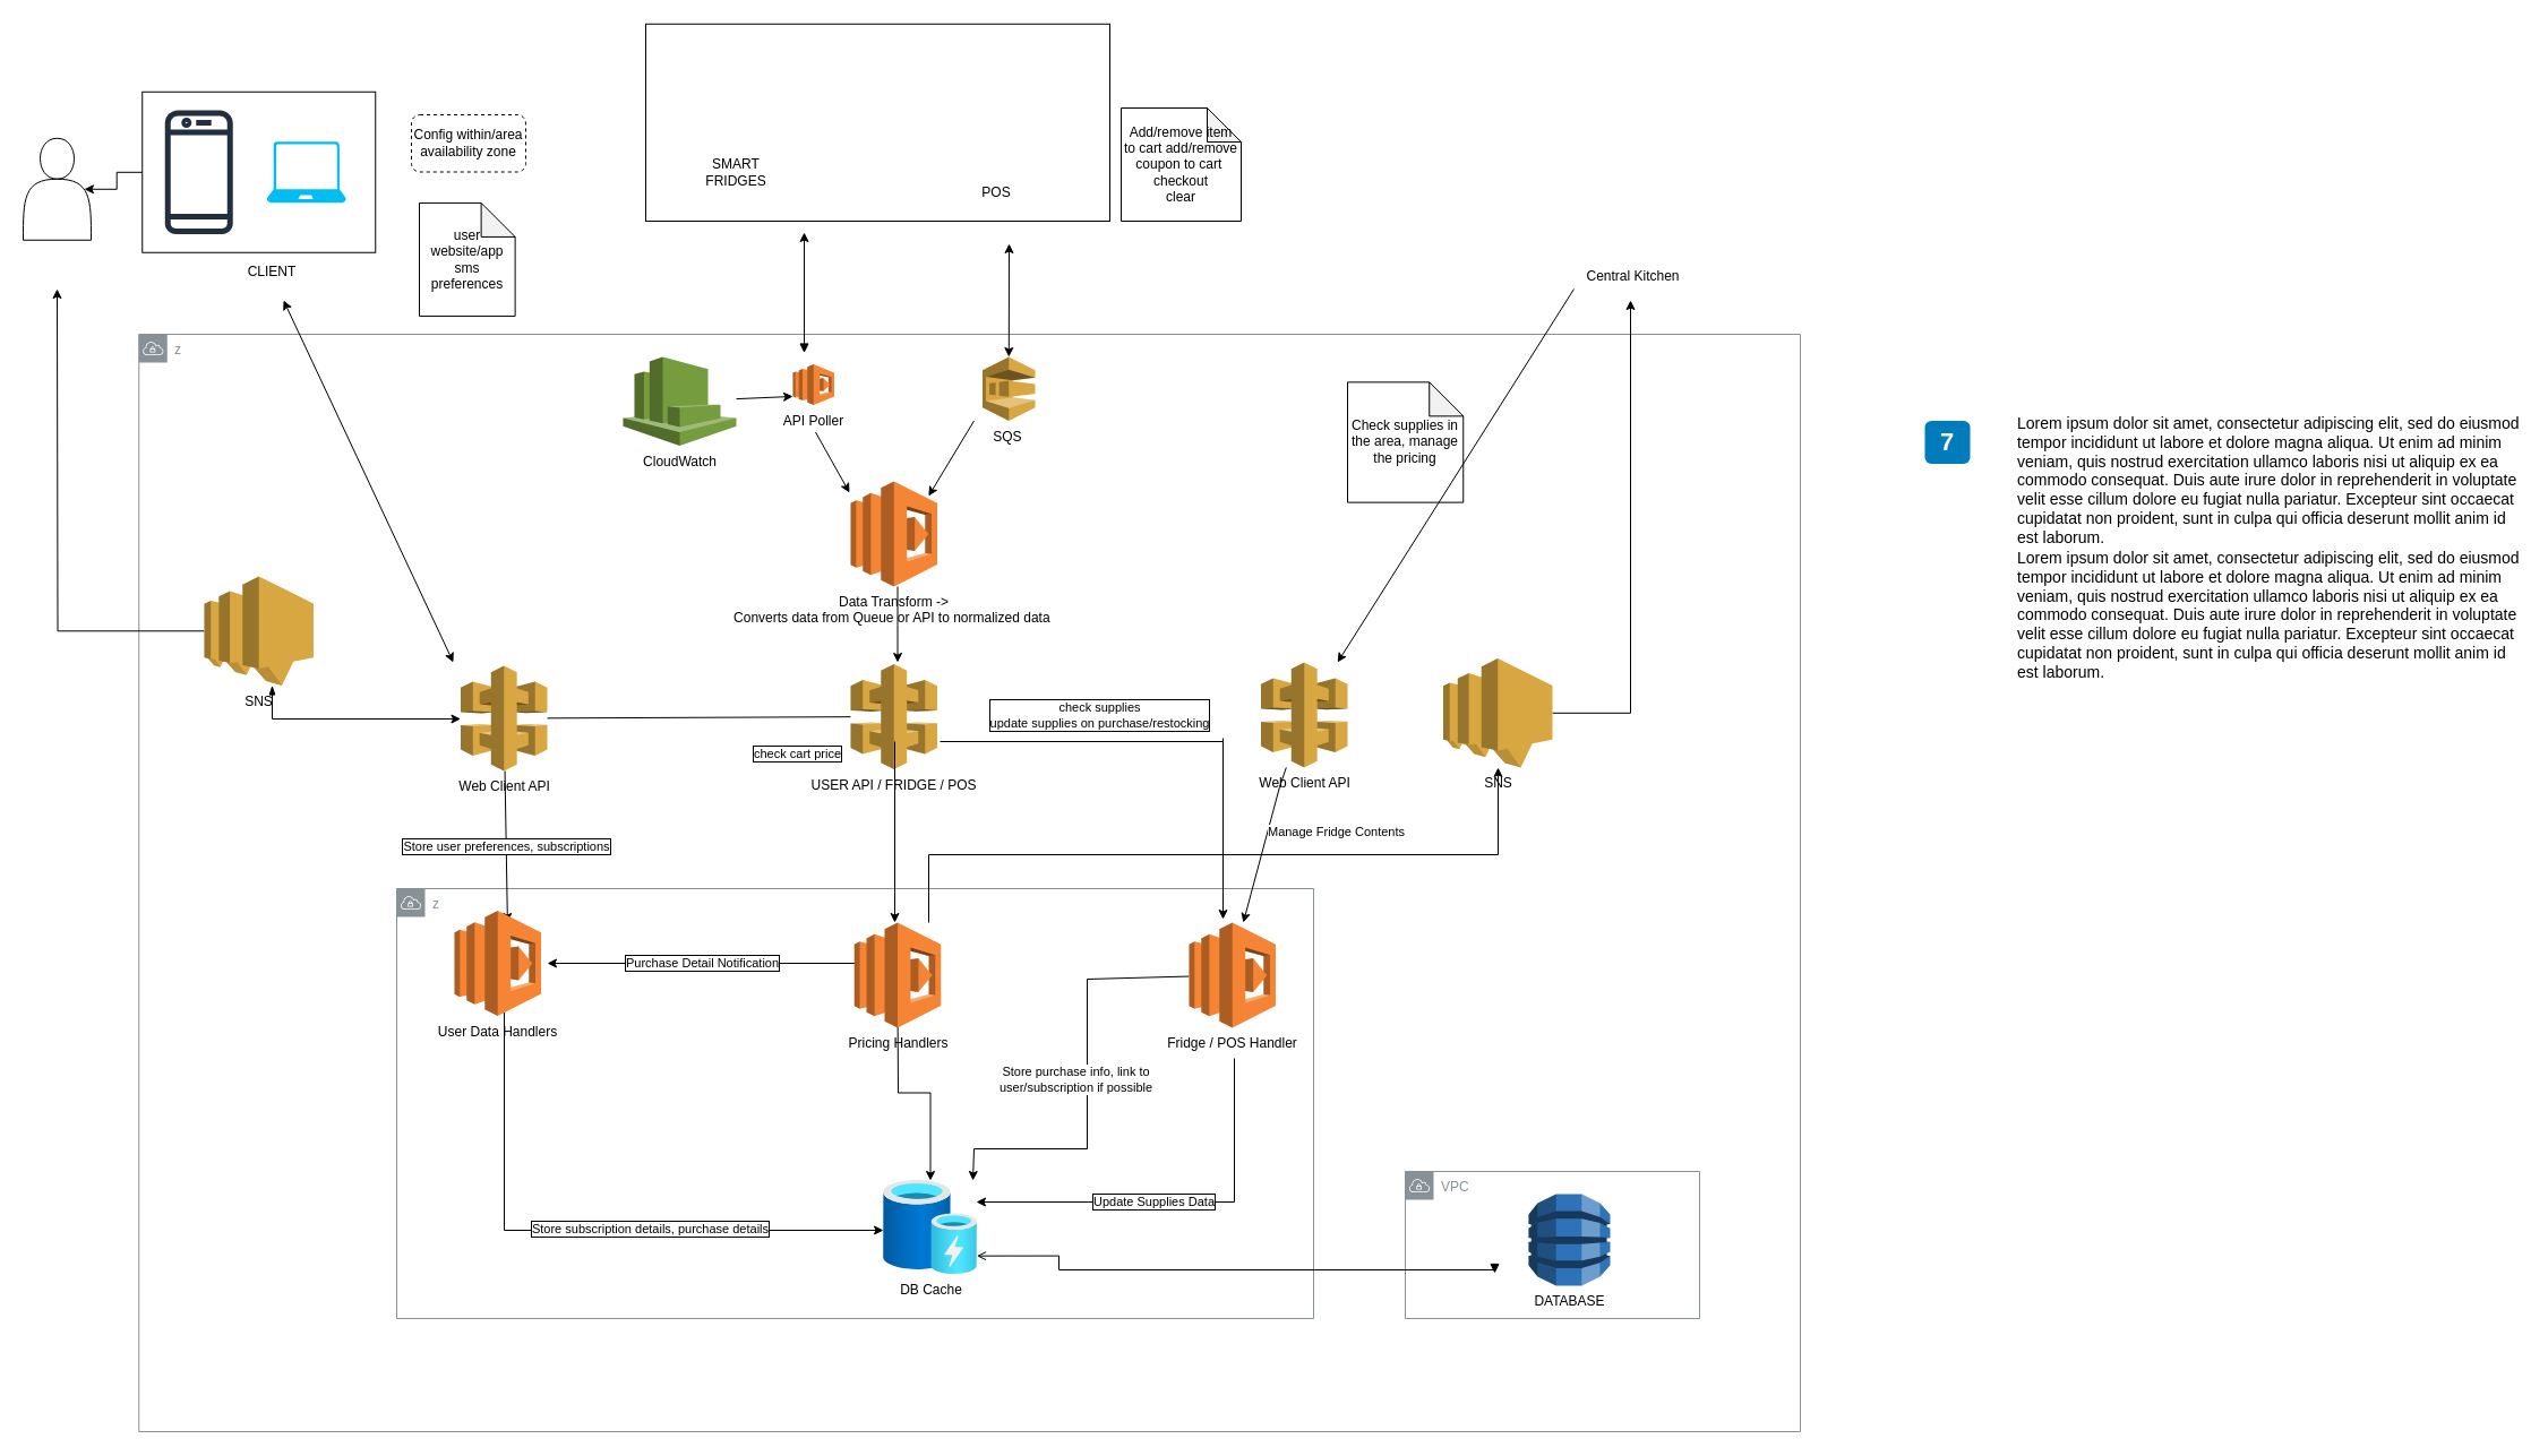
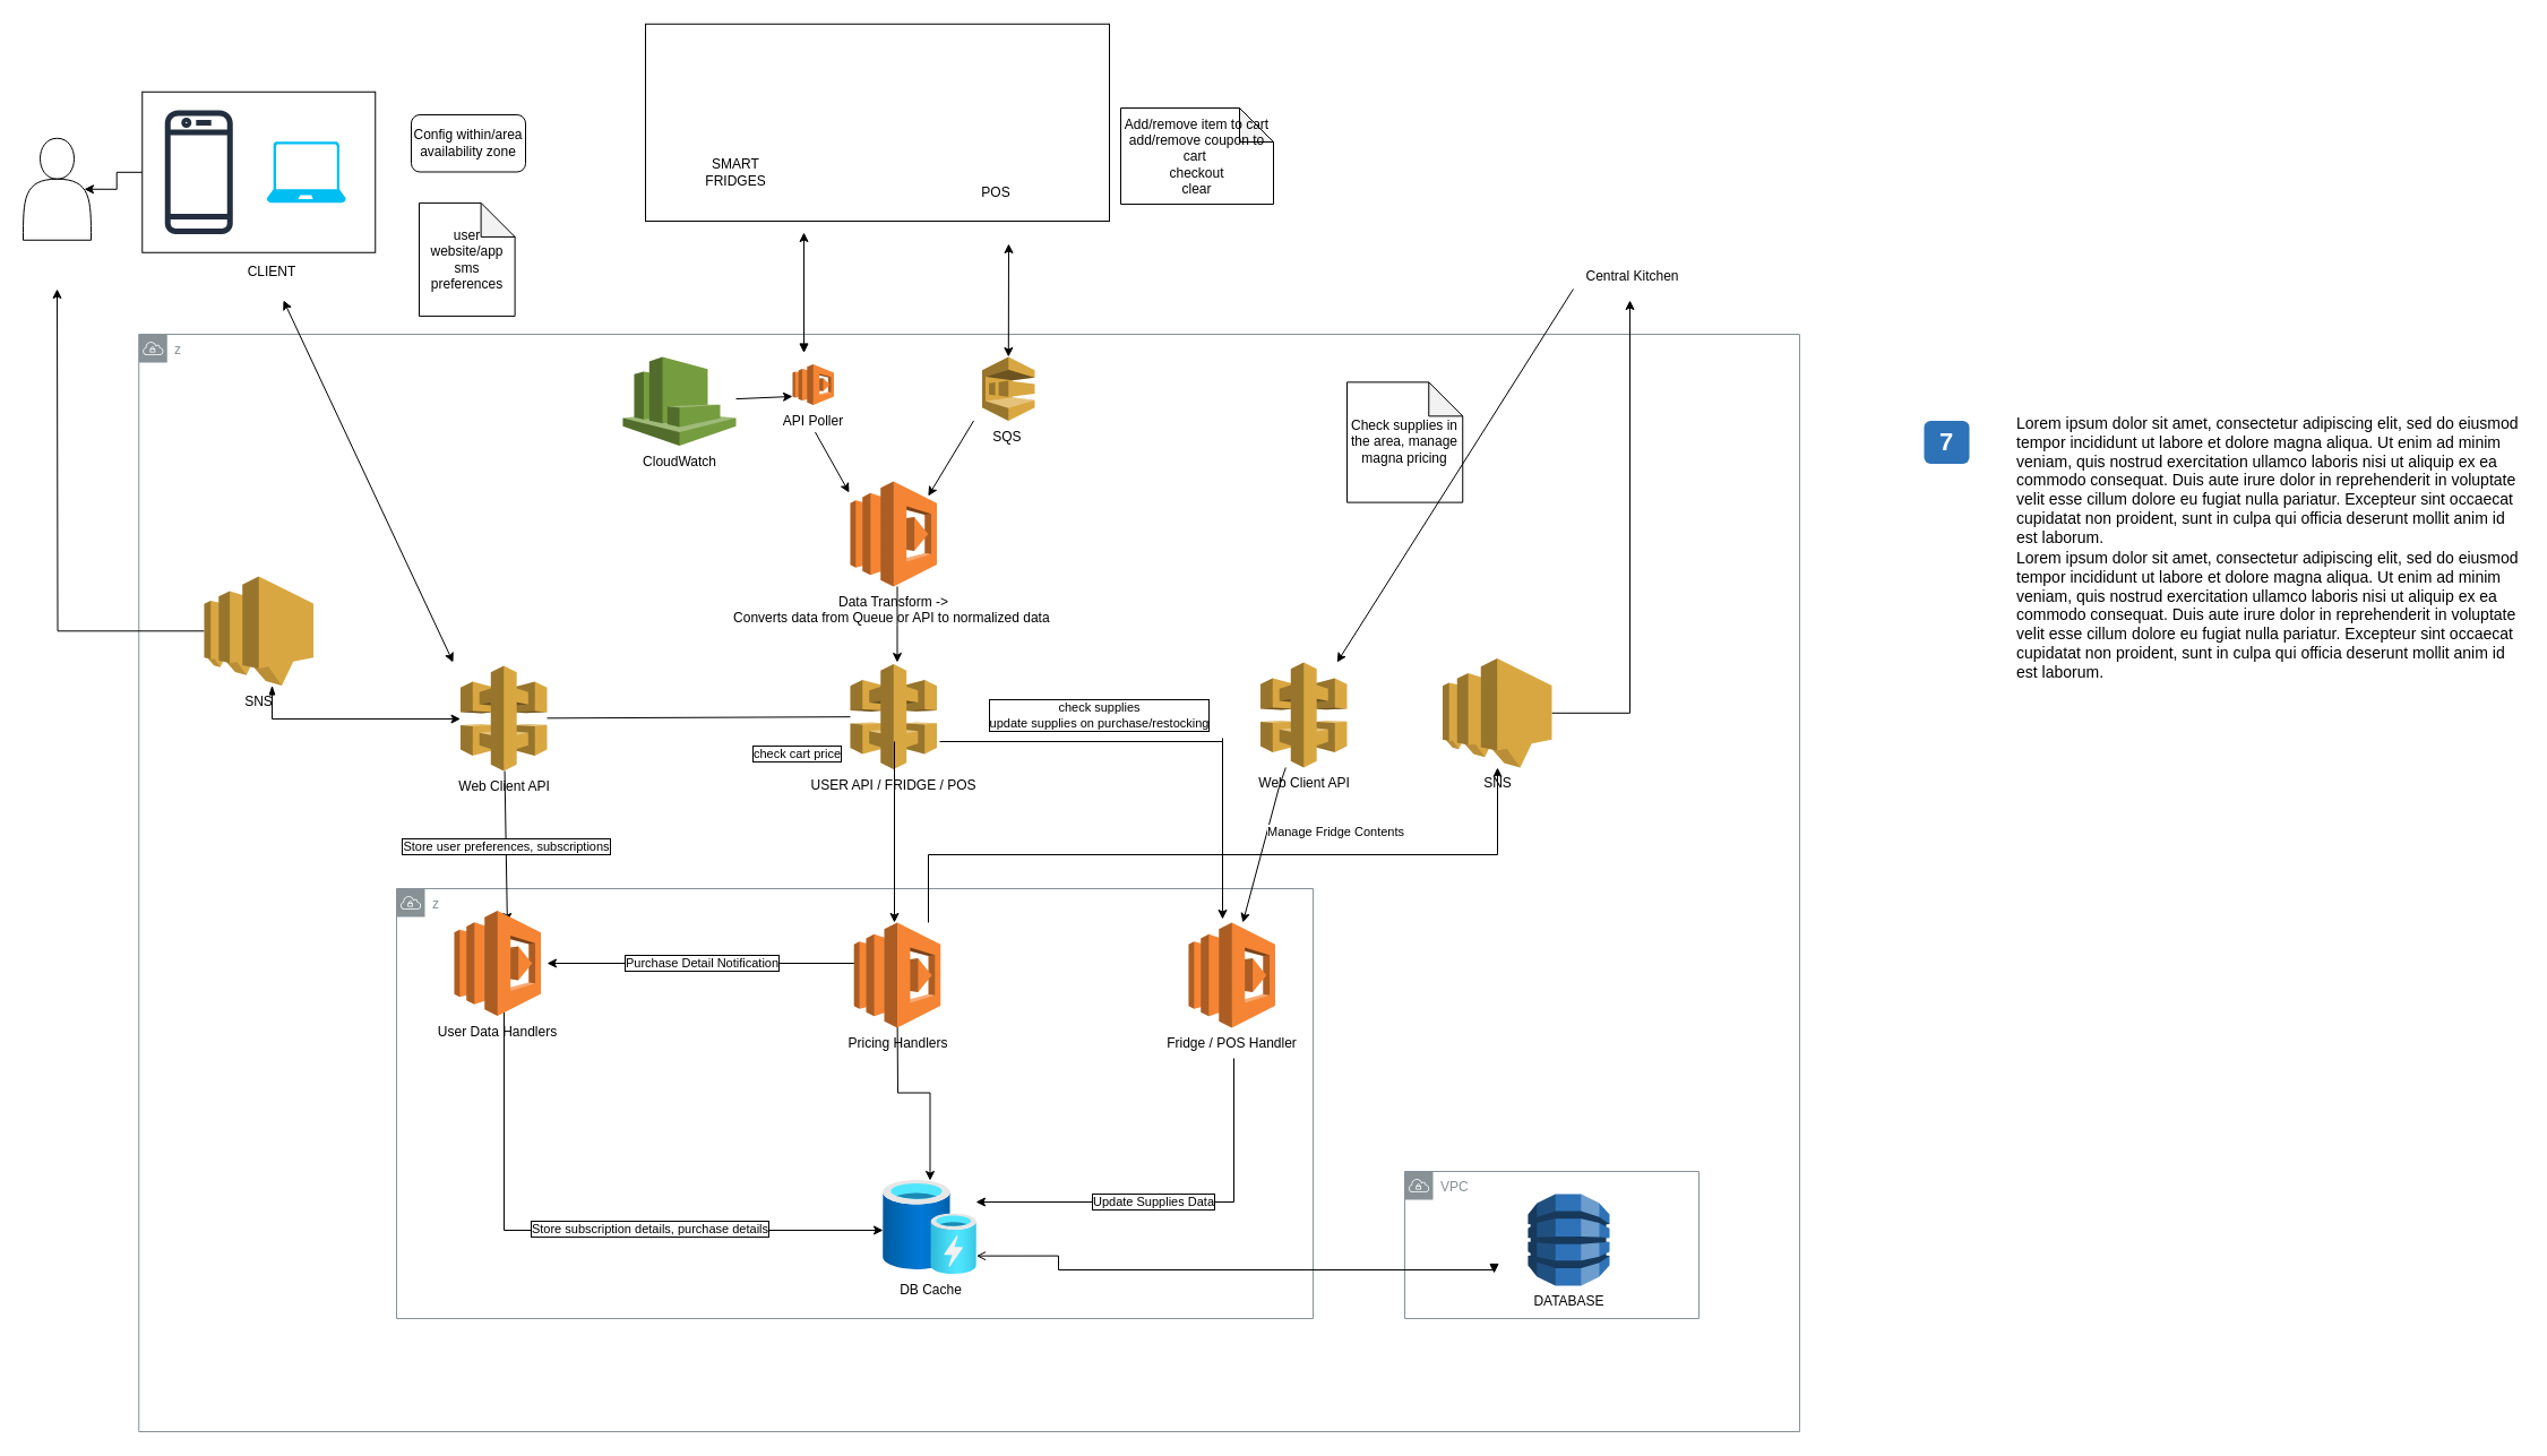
- <mxCell id="31" value="Config within/area availability zone" style="rounded=1;whiteSpace=wrap;html=1;dashed=1;" parent="1" vertex="1"><mxGeometry x="363" y="101" width="101" height="50.5" as="geometry" /></mxCell>
+ <mxCell id="31" value="Config within/area availability zone" style="rounded=1;whiteSpace=wrap;html=1;" parent="1" vertex="1"><mxGeometry x="363" y="101" width="101" height="50.5" as="geometry" /></mxCell>
- <mxCell id="27" value="Add/remove item to cart add/remove coupon to cart&amp;nbsp;&lt;br&gt;checkout&lt;br&gt;clear" style="shape=note;whiteSpace=wrap;html=1;backgroundOutline=1;darkOpacity=0.05;" parent="1" vertex="1"><mxGeometry x="990" y="95" width="106" height="100" as="geometry" /></mxCell>
+ <mxCell id="27" value="Add/remove item to cart add/remove coupon to cart&amp;nbsp;&lt;br&gt;checkout&lt;br&gt;clear" style="shape=note;whiteSpace=wrap;html=1;backgroundOutline=1;darkOpacity=0.05;" parent="1" vertex="1"><mxGeometry x="990" y="95" width="135" height="85" as="geometry" /></mxCell>
- <mxCell id="26" value="Check supplies in the area, manage the pricing" style="shape=note;whiteSpace=wrap;html=1;backgroundOutline=1;darkOpacity=0.05;" parent="1" vertex="1"><mxGeometry x="1190" y="337.37" width="102.25" height="106.25" as="geometry" /></mxCell>
+ <mxCell id="26" value="Check supplies in the area, manage magna pricing" style="shape=note;whiteSpace=wrap;html=1;backgroundOutline=1;darkOpacity=0.05;" parent="1" vertex="1"><mxGeometry x="1190" y="337.37" width="102.25" height="106.25" as="geometry" /></mxCell>
- <mxCell id="5" value="7" style="rounded=1;whiteSpace=wrap;html=1;fillColor=#007CBD;strokeColor=none;fontColor=#FFFFFF;fontStyle=1;fontSize=22;labelBackgroundColor=none;" parent="1" vertex="1"><mxGeometry x="1700" y="371.5" width="40" height="38" as="geometry" /></mxCell>
+ <mxCell id="5" value="7" style="rounded=1;whiteSpace=wrap;html=1;fillColor=#2e73b8;strokeColor=none;fontColor=#FFFFFF;fontStyle=1;fontSize=22;labelBackgroundColor=none;" parent="1" vertex="1"><mxGeometry x="1700" y="371.5" width="40" height="38" as="geometry" /></mxCell>
- <mxCell id="19" value="Store purchase info, link to &lt;br&gt;user/subscription if possible" style="edgeStyle=none;rounded=0;orthogonalLoop=1;jettySize=auto;html=1;startArrow=none;startFill=0;entryX=0.952;entryY=0;entryDx=0;entryDy=0;entryPerimeter=0;" parent="1" source="64" target="23" edge="1"><mxGeometry x="-0.029" y="-10" relative="1" as="geometry"><mxPoint x="1053.75" y="851" as="sourcePoint" /><Array as="points"><mxPoint x="960" y="865" /><mxPoint x="960" y="1015" /><mxPoint x="860" y="1015" /></Array><mxPoint as="offset" /></mxGeometry></mxCell>
